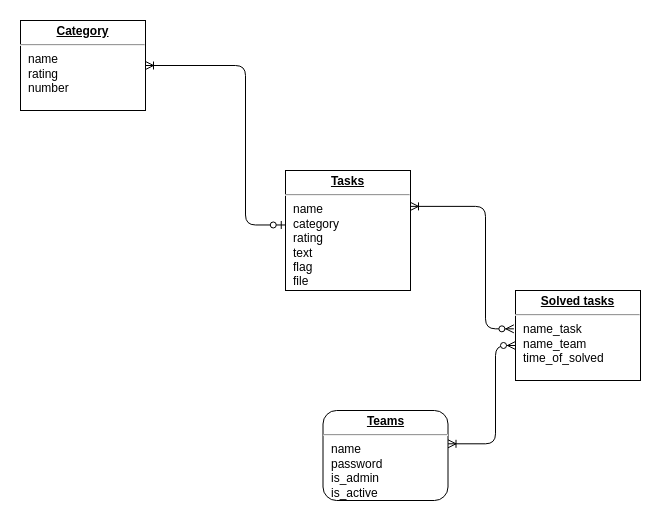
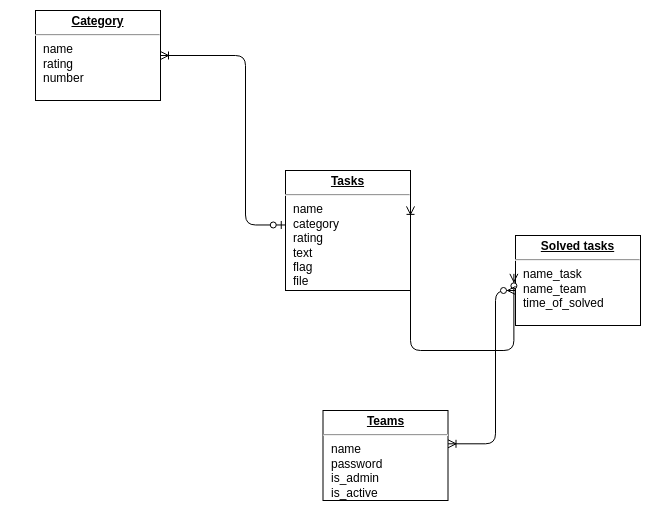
- <mxCell id="2" value="&lt;p style=&quot;margin: 0px ; margin-top: 4px ; text-align: center ; text-decoration: underline&quot;&gt;&lt;b&gt;Category&lt;/b&gt;&lt;/p&gt;&lt;hr&gt;&lt;p style=&quot;margin: 0px ; margin-left: 8px&quot;&gt;name&lt;/p&gt;&lt;p style=&quot;margin: 0px ; margin-left: 8px&quot;&gt;rating&lt;/p&gt;&lt;p style=&quot;margin: 0px ; margin-left: 8px&quot;&gt;number&lt;/p&gt;" style="verticalAlign=top;align=left;overflow=fill;fontSize=12;fontFamily=Helvetica;html=1;" vertex="1" parent="1"><mxGeometry x="20" y="20" width="125" height="90" as="geometry" /></mxCell>
+ <mxCell id="2" value="&lt;p style=&quot;margin: 0px ; margin-top: 4px ; text-align: center ; text-decoration: underline&quot;&gt;&lt;b&gt;Category&lt;/b&gt;&lt;/p&gt;&lt;hr&gt;&lt;p style=&quot;margin: 0px ; margin-left: 8px&quot;&gt;name&lt;/p&gt;&lt;p style=&quot;margin: 0px ; margin-left: 8px&quot;&gt;rating&lt;/p&gt;&lt;p style=&quot;margin: 0px ; margin-left: 8px&quot;&gt;number&lt;/p&gt;" style="verticalAlign=top;align=left;overflow=fill;fontSize=12;fontFamily=Helvetica;html=1;" vertex="1" parent="1"><mxGeometry x="35" y="10" width="125" height="90" as="geometry" /></mxCell>
- <mxCell id="5" value="&lt;p style=&quot;margin: 0px ; margin-top: 4px ; text-align: center ; text-decoration: underline&quot;&gt;&lt;b&gt;Solved tasks&lt;/b&gt;&lt;/p&gt;&lt;hr&gt;&lt;p style=&quot;margin: 0px ; margin-left: 8px&quot;&gt;name_task&lt;/p&gt;&lt;p style=&quot;margin: 0px ; margin-left: 8px&quot;&gt;nаme_team&lt;/p&gt;&lt;p style=&quot;margin: 0px ; margin-left: 8px&quot;&gt;time_of_solved&lt;/p&gt;" style="verticalAlign=top;align=left;overflow=fill;fontSize=12;fontFamily=Helvetica;html=1;" vertex="1" parent="1"><mxGeometry x="515" y="290" width="125" height="90" as="geometry" /></mxCell>
+ <mxCell id="5" value="&lt;p style=&quot;margin: 0px ; margin-top: 4px ; text-align: center ; text-decoration: underline&quot;&gt;&lt;b&gt;Solved tasks&lt;/b&gt;&lt;/p&gt;&lt;hr&gt;&lt;p style=&quot;margin: 0px ; margin-left: 8px&quot;&gt;name_task&lt;/p&gt;&lt;p style=&quot;margin: 0px ; margin-left: 8px&quot;&gt;nаme_team&lt;/p&gt;&lt;p style=&quot;margin: 0px ; margin-left: 8px&quot;&gt;time_of_solved&lt;/p&gt;" style="verticalAlign=top;align=left;overflow=fill;fontSize=12;fontFamily=Helvetica;html=1;" vertex="1" parent="1"><mxGeometry x="515" y="235" width="125" height="90" as="geometry" /></mxCell>
- <mxCell id="6" value="&lt;p style=&quot;margin: 0px ; margin-top: 4px ; text-align: center ; text-decoration: underline&quot;&gt;&lt;b&gt;Teams&lt;/b&gt;&lt;/p&gt;&lt;hr&gt;&lt;p style=&quot;margin: 0px ; margin-left: 8px&quot;&gt;name&lt;/p&gt;&lt;p style=&quot;margin: 0px ; margin-left: 8px&quot;&gt;&lt;span&gt;password&lt;/span&gt;&lt;/p&gt;&lt;p style=&quot;margin: 0px ; margin-left: 8px&quot;&gt;&lt;span&gt;is_admin&lt;/span&gt;&lt;/p&gt;&lt;p style=&quot;margin: 0px ; margin-left: 8px&quot;&gt;&lt;span&gt;is_active&lt;/span&gt;&lt;/p&gt;" style="verticalAlign=top;align=left;overflow=fill;fontSize=12;fontFamily=Helvetica;html=1;rounded=1;" vertex="1" parent="1"><mxGeometry x="322.5" y="410" width="125" height="90" as="geometry" /></mxCell>
+ <mxCell id="6" value="&lt;p style=&quot;margin: 0px ; margin-top: 4px ; text-align: center ; text-decoration: underline&quot;&gt;&lt;b&gt;Teams&lt;/b&gt;&lt;/p&gt;&lt;hr&gt;&lt;p style=&quot;margin: 0px ; margin-left: 8px&quot;&gt;name&lt;/p&gt;&lt;p style=&quot;margin: 0px ; margin-left: 8px&quot;&gt;&lt;span&gt;password&lt;/span&gt;&lt;/p&gt;&lt;p style=&quot;margin: 0px ; margin-left: 8px&quot;&gt;&lt;span&gt;is_admin&lt;/span&gt;&lt;/p&gt;&lt;p style=&quot;margin: 0px ; margin-left: 8px&quot;&gt;&lt;span&gt;is_active&lt;/span&gt;&lt;/p&gt;" style="verticalAlign=top;align=left;overflow=fill;fontSize=12;fontFamily=Helvetica;html=1;" vertex="1" parent="1"><mxGeometry x="322.5" y="410" width="125" height="90" as="geometry" /></mxCell>
